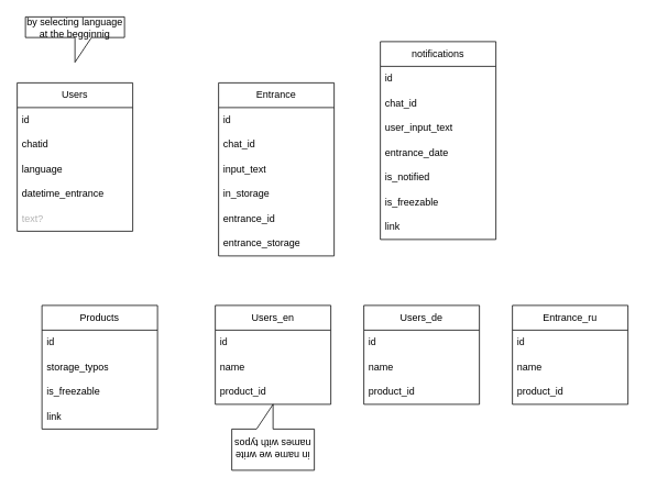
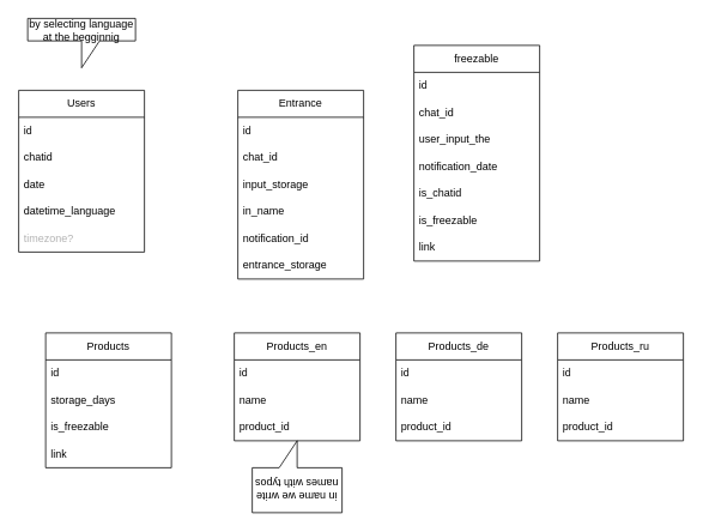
- <mxCell id="34" value="notifications" style="swimlane;fontStyle=0;childLayout=stackLayout;horizontal=1;startSize=30;horizontalStack=0;resizeParent=1;resizeParentMax=0;resizeLast=0;collapsible=1;marginBottom=0;whiteSpace=wrap;html=1;fontColor=#000000;" parent="1" vertex="1"><mxGeometry x="460" y="50" width="140" height="240" as="geometry" /></mxCell>
+ <mxCell id="34" value="freezable" style="swimlane;fontStyle=0;childLayout=stackLayout;horizontal=1;startSize=30;horizontalStack=0;resizeParent=1;resizeParentMax=0;resizeLast=0;collapsible=1;marginBottom=0;whiteSpace=wrap;html=1;fontColor=#000000;" parent="1" vertex="1"><mxGeometry x="460" y="50" width="140" height="240" as="geometry" /></mxCell>
- <mxCell id="37" value="user_input_text" style="text;strokeColor=none;fillColor=none;align=left;verticalAlign=middle;spacingLeft=4;spacingRight=4;overflow=hidden;points=[[0,0.5],[1,0.5]];portConstraint=eastwest;rotatable=0;whiteSpace=wrap;html=1;fontColor=#000000;" parent="34" vertex="1"><mxGeometry y="90" width="140" height="30" as="geometry" /></mxCell>
+ <mxCell id="37" value="user_input_the" style="text;strokeColor=none;fillColor=none;align=left;verticalAlign=middle;spacingLeft=4;spacingRight=4;overflow=hidden;points=[[0,0.5],[1,0.5]];portConstraint=eastwest;rotatable=0;whiteSpace=wrap;html=1;fontColor=#000000;" parent="34" vertex="1"><mxGeometry y="90" width="140" height="30" as="geometry" /></mxCell>
- <mxCell id="38" value="entrance_date" style="text;strokeColor=none;fillColor=none;align=left;verticalAlign=middle;spacingLeft=4;spacingRight=4;overflow=hidden;points=[[0,0.5],[1,0.5]];portConstraint=eastwest;rotatable=0;whiteSpace=wrap;html=1;fontColor=#000000;" parent="34" vertex="1"><mxGeometry y="120" width="140" height="30" as="geometry" /></mxCell>
+ <mxCell id="38" value="notification_date" style="text;strokeColor=none;fillColor=none;align=left;verticalAlign=middle;spacingLeft=4;spacingRight=4;overflow=hidden;points=[[0,0.5],[1,0.5]];portConstraint=eastwest;rotatable=0;whiteSpace=wrap;html=1;fontColor=#000000;" parent="34" vertex="1"><mxGeometry y="120" width="140" height="30" as="geometry" /></mxCell>
- <mxCell id="5" value="language" style="text;strokeColor=none;fillColor=none;align=left;verticalAlign=middle;spacingLeft=4;spacingRight=4;overflow=hidden;points=[[0,0.5],[1,0.5]];portConstraint=eastwest;rotatable=0;whiteSpace=wrap;html=1;" parent="2" vertex="1"><mxGeometry y="90" width="140" height="30" as="geometry" /></mxCell>
+ <mxCell id="5" value="date" style="text;strokeColor=none;fillColor=none;align=left;verticalAlign=middle;spacingLeft=4;spacingRight=4;overflow=hidden;points=[[0,0.5],[1,0.5]];portConstraint=eastwest;rotatable=0;whiteSpace=wrap;html=1;" parent="2" vertex="1"><mxGeometry y="90" width="140" height="30" as="geometry" /></mxCell>
- <mxCell id="30" value="input_text" style="text;strokeColor=none;fillColor=none;align=left;verticalAlign=middle;spacingLeft=4;spacingRight=4;overflow=hidden;points=[[0,0.5],[1,0.5]];portConstraint=eastwest;rotatable=0;whiteSpace=wrap;html=1;fontColor=#000000;" parent="27" vertex="1"><mxGeometry y="90" width="140" height="30" as="geometry" /></mxCell>
+ <mxCell id="30" value="input_storage" style="text;strokeColor=none;fillColor=none;align=left;verticalAlign=middle;spacingLeft=4;spacingRight=4;overflow=hidden;points=[[0,0.5],[1,0.5]];portConstraint=eastwest;rotatable=0;whiteSpace=wrap;html=1;fontColor=#000000;" parent="27" vertex="1"><mxGeometry y="90" width="140" height="30" as="geometry" /></mxCell>
- <mxCell id="39" value="is_notified" style="text;strokeColor=none;fillColor=none;align=left;verticalAlign=middle;spacingLeft=4;spacingRight=4;overflow=hidden;points=[[0,0.5],[1,0.5]];portConstraint=eastwest;rotatable=0;whiteSpace=wrap;html=1;fontColor=#000000;" parent="34" vertex="1"><mxGeometry y="150" width="140" height="30" as="geometry" /></mxCell>
+ <mxCell id="39" value="is_chatid" style="text;strokeColor=none;fillColor=none;align=left;verticalAlign=middle;spacingLeft=4;spacingRight=4;overflow=hidden;points=[[0,0.5],[1,0.5]];portConstraint=eastwest;rotatable=0;whiteSpace=wrap;html=1;fontColor=#000000;" parent="34" vertex="1"><mxGeometry y="150" width="140" height="30" as="geometry" /></mxCell>
- <mxCell id="6" value="datetime_entrance" style="text;strokeColor=none;fillColor=none;align=left;verticalAlign=middle;spacingLeft=4;spacingRight=4;overflow=hidden;points=[[0,0.5],[1,0.5]];portConstraint=eastwest;rotatable=0;whiteSpace=wrap;html=1;" parent="2" vertex="1"><mxGeometry y="120" width="140" height="30" as="geometry" /></mxCell>
+ <mxCell id="6" value="datetime_language" style="text;strokeColor=none;fillColor=none;align=left;verticalAlign=middle;spacingLeft=4;spacingRight=4;overflow=hidden;points=[[0,0.5],[1,0.5]];portConstraint=eastwest;rotatable=0;whiteSpace=wrap;html=1;" parent="2" vertex="1"><mxGeometry y="120" width="140" height="30" as="geometry" /></mxCell>
- <mxCell id="31" value="in_storage" style="text;strokeColor=none;fillColor=none;align=left;verticalAlign=middle;spacingLeft=4;spacingRight=4;overflow=hidden;points=[[0,0.5],[1,0.5]];portConstraint=eastwest;rotatable=0;whiteSpace=wrap;html=1;fontColor=#000000;" parent="27" vertex="1"><mxGeometry y="120" width="140" height="30" as="geometry" /></mxCell>
+ <mxCell id="31" value="in_name" style="text;strokeColor=none;fillColor=none;align=left;verticalAlign=middle;spacingLeft=4;spacingRight=4;overflow=hidden;points=[[0,0.5],[1,0.5]];portConstraint=eastwest;rotatable=0;whiteSpace=wrap;html=1;fontColor=#000000;" parent="27" vertex="1"><mxGeometry y="120" width="140" height="30" as="geometry" /></mxCell>
- <mxCell id="7" value="&lt;font color=&quot;#B3B3B3&quot;&gt;text?&lt;/font&gt;" style="text;strokeColor=none;fillColor=none;align=left;verticalAlign=middle;spacingLeft=4;spacingRight=4;overflow=hidden;points=[[0,0.5],[1,0.5]];portConstraint=eastwest;rotatable=0;whiteSpace=wrap;html=1;" parent="2" vertex="1"><mxGeometry y="150" width="140" height="30" as="geometry" /></mxCell>
+ <mxCell id="7" value="&lt;font color=&quot;#B3B3B3&quot;&gt;timezone?&lt;/font&gt;" style="text;strokeColor=none;fillColor=none;align=left;verticalAlign=middle;spacingLeft=4;spacingRight=4;overflow=hidden;points=[[0,0.5],[1,0.5]];portConstraint=eastwest;rotatable=0;whiteSpace=wrap;html=1;" parent="2" vertex="1"><mxGeometry y="150" width="140" height="30" as="geometry" /></mxCell>
- <mxCell id="32" value="entrance_id" style="text;strokeColor=none;fillColor=none;align=left;verticalAlign=middle;spacingLeft=4;spacingRight=4;overflow=hidden;points=[[0,0.5],[1,0.5]];portConstraint=eastwest;rotatable=0;whiteSpace=wrap;html=1;fontColor=#000000;" vertex="1" parent="27"><mxGeometry y="150" width="140" height="30" as="geometry" /></mxCell>
+ <mxCell id="32" value="notification_id" style="text;strokeColor=none;fillColor=none;align=left;verticalAlign=middle;spacingLeft=4;spacingRight=4;overflow=hidden;points=[[0,0.5],[1,0.5]];portConstraint=eastwest;rotatable=0;whiteSpace=wrap;html=1;fontColor=#000000;" vertex="1" parent="27"><mxGeometry y="150" width="140" height="30" as="geometry" /></mxCell>
- <mxCell id="14" value="Users_en" style="swimlane;fontStyle=0;childLayout=stackLayout;horizontal=1;startSize=30;horizontalStack=0;resizeParent=1;resizeParentMax=0;resizeLast=0;collapsible=1;marginBottom=0;whiteSpace=wrap;html=1;fontColor=#000000;" parent="1" vertex="1"><mxGeometry x="260" y="370" width="140" height="120" as="geometry" /></mxCell>
+ <mxCell id="14" value="Products_en" style="swimlane;fontStyle=0;childLayout=stackLayout;horizontal=1;startSize=30;horizontalStack=0;resizeParent=1;resizeParentMax=0;resizeLast=0;collapsible=1;marginBottom=0;whiteSpace=wrap;html=1;fontColor=#000000;" parent="1" vertex="1"><mxGeometry x="260" y="370" width="140" height="120" as="geometry" /></mxCell>
- <mxCell id="19" value="Users_de" style="swimlane;fontStyle=0;childLayout=stackLayout;horizontal=1;startSize=30;horizontalStack=0;resizeParent=1;resizeParentMax=0;resizeLast=0;collapsible=1;marginBottom=0;whiteSpace=wrap;html=1;fontColor=#000000;" parent="1" vertex="1"><mxGeometry x="440" y="370" width="140" height="120" as="geometry" /></mxCell>
+ <mxCell id="19" value="Products_de" style="swimlane;fontStyle=0;childLayout=stackLayout;horizontal=1;startSize=30;horizontalStack=0;resizeParent=1;resizeParentMax=0;resizeLast=0;collapsible=1;marginBottom=0;whiteSpace=wrap;html=1;fontColor=#000000;" parent="1" vertex="1"><mxGeometry x="440" y="370" width="140" height="120" as="geometry" /></mxCell>
- <mxCell id="23" value="Entrance_ru" style="swimlane;fontStyle=0;childLayout=stackLayout;horizontal=1;startSize=30;horizontalStack=0;resizeParent=1;resizeParentMax=0;resizeLast=0;collapsible=1;marginBottom=0;whiteSpace=wrap;html=1;fontColor=#000000;" parent="1" vertex="1"><mxGeometry x="620" y="370" width="140" height="120" as="geometry" /></mxCell>
+ <mxCell id="23" value="Products_ru" style="swimlane;fontStyle=0;childLayout=stackLayout;horizontal=1;startSize=30;horizontalStack=0;resizeParent=1;resizeParentMax=0;resizeLast=0;collapsible=1;marginBottom=0;whiteSpace=wrap;html=1;fontColor=#000000;" parent="1" vertex="1"><mxGeometry x="620" y="370" width="140" height="120" as="geometry" /></mxCell>
- <mxCell id="11" value="storage_typos" style="text;strokeColor=none;fillColor=none;align=left;verticalAlign=middle;spacingLeft=4;spacingRight=4;overflow=hidden;points=[[0,0.5],[1,0.5]];portConstraint=eastwest;rotatable=0;whiteSpace=wrap;html=1;fontColor=#000000;" parent="9" vertex="1"><mxGeometry y="60" width="140" height="30" as="geometry" /></mxCell>
+ <mxCell id="11" value="storage_days" style="text;strokeColor=none;fillColor=none;align=left;verticalAlign=middle;spacingLeft=4;spacingRight=4;overflow=hidden;points=[[0,0.5],[1,0.5]];portConstraint=eastwest;rotatable=0;whiteSpace=wrap;html=1;fontColor=#000000;" parent="9" vertex="1"><mxGeometry y="60" width="140" height="30" as="geometry" /></mxCell>
